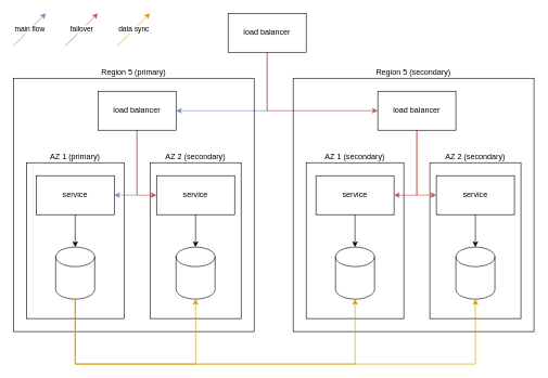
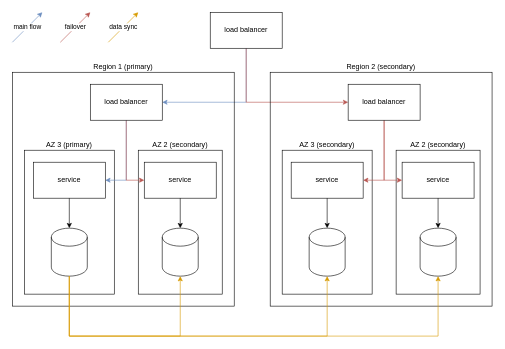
- <mxCell id="5" value="Region 5 (primary)" style="rounded=0;whiteSpace=wrap;html=1;fillColor=none;labelPosition=center;verticalLabelPosition=top;align=center;verticalAlign=bottom;" vertex="1" parent="1"><mxGeometry x="20" y="120" width="370" height="390" as="geometry" /></mxCell>
+ <mxCell id="5" value="Region 1 (primary)" style="rounded=0;whiteSpace=wrap;html=1;fillColor=none;labelPosition=center;verticalLabelPosition=top;align=center;verticalAlign=bottom;" vertex="1" parent="1"><mxGeometry x="20" y="120" width="370" height="390" as="geometry" /></mxCell>
- <mxCell id="15" value="Region 5 (secondary)" style="rounded=0;whiteSpace=wrap;html=1;fillColor=none;labelPosition=center;verticalLabelPosition=top;align=center;verticalAlign=bottom;" vertex="1" parent="1"><mxGeometry x="450" y="120" width="370" height="390" as="geometry" /></mxCell>
+ <mxCell id="15" value="Region 2 (secondary)" style="rounded=0;whiteSpace=wrap;html=1;fillColor=none;labelPosition=center;verticalLabelPosition=top;align=center;verticalAlign=bottom;" vertex="1" parent="1"><mxGeometry x="450" y="120" width="370" height="390" as="geometry" /></mxCell>
- <mxCell id="6" value="AZ 1 (primary)" style="rounded=0;whiteSpace=wrap;html=1;labelPosition=center;verticalLabelPosition=top;align=center;verticalAlign=bottom;fillColor=none;" vertex="1" parent="1"><mxGeometry x="40" y="250" width="150" height="240" as="geometry" /></mxCell>
+ <mxCell id="6" value="AZ 3 (primary)" style="rounded=0;whiteSpace=wrap;html=1;labelPosition=center;verticalLabelPosition=top;align=center;verticalAlign=bottom;fillColor=none;" vertex="1" parent="1"><mxGeometry x="40" y="250" width="150" height="240" as="geometry" /></mxCell>
- <mxCell id="16" value="AZ 1 (secondary)" style="rounded=0;whiteSpace=wrap;html=1;labelPosition=center;verticalLabelPosition=top;align=center;verticalAlign=bottom;fillColor=none;" vertex="1" parent="1"><mxGeometry x="470" y="250" width="150" height="240" as="geometry" /></mxCell>
+ <mxCell id="16" value="AZ 3 (secondary)" style="rounded=0;whiteSpace=wrap;html=1;labelPosition=center;verticalLabelPosition=top;align=center;verticalAlign=bottom;fillColor=none;" vertex="1" parent="1"><mxGeometry x="470" y="250" width="150" height="240" as="geometry" /></mxCell>
